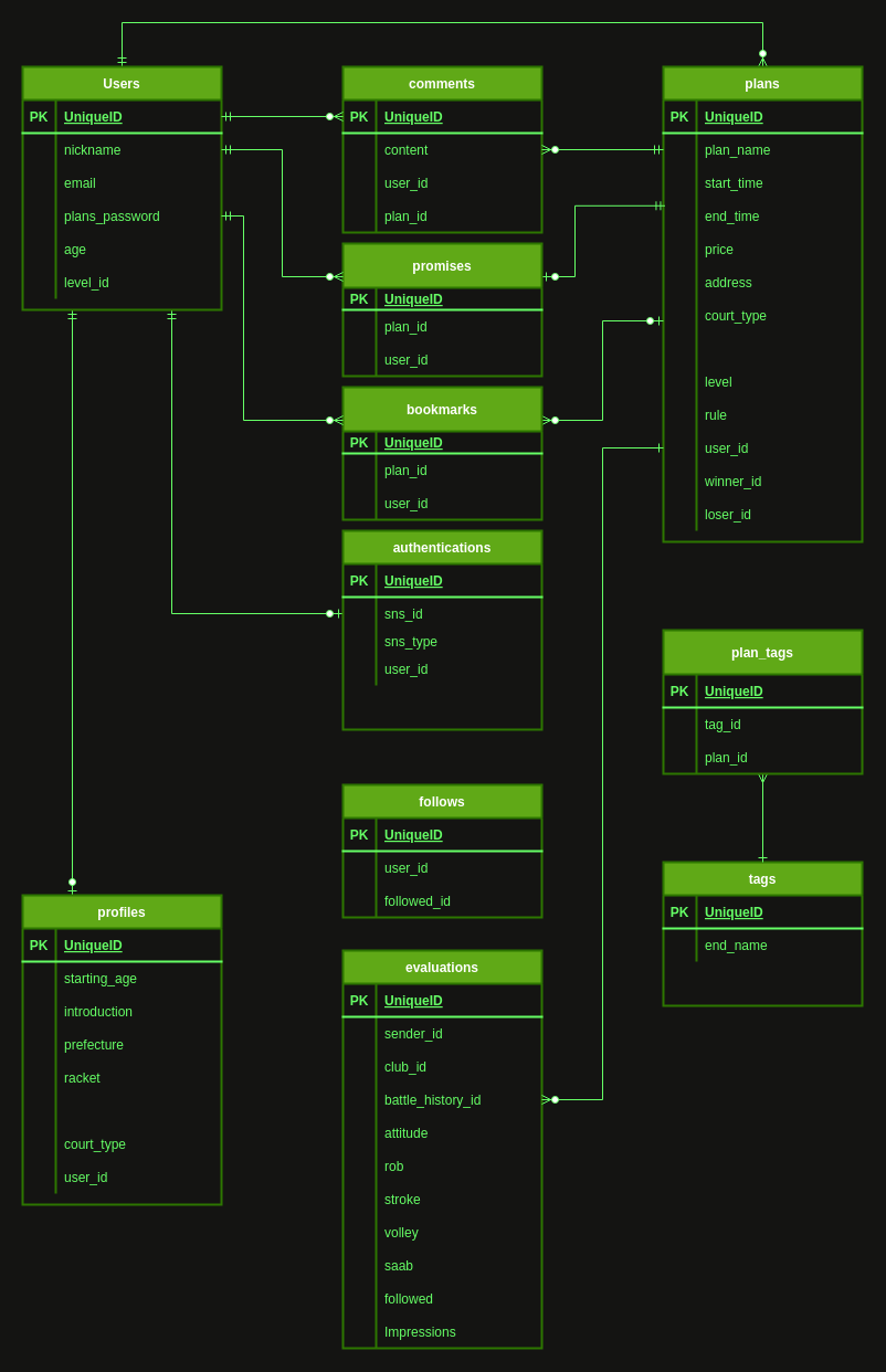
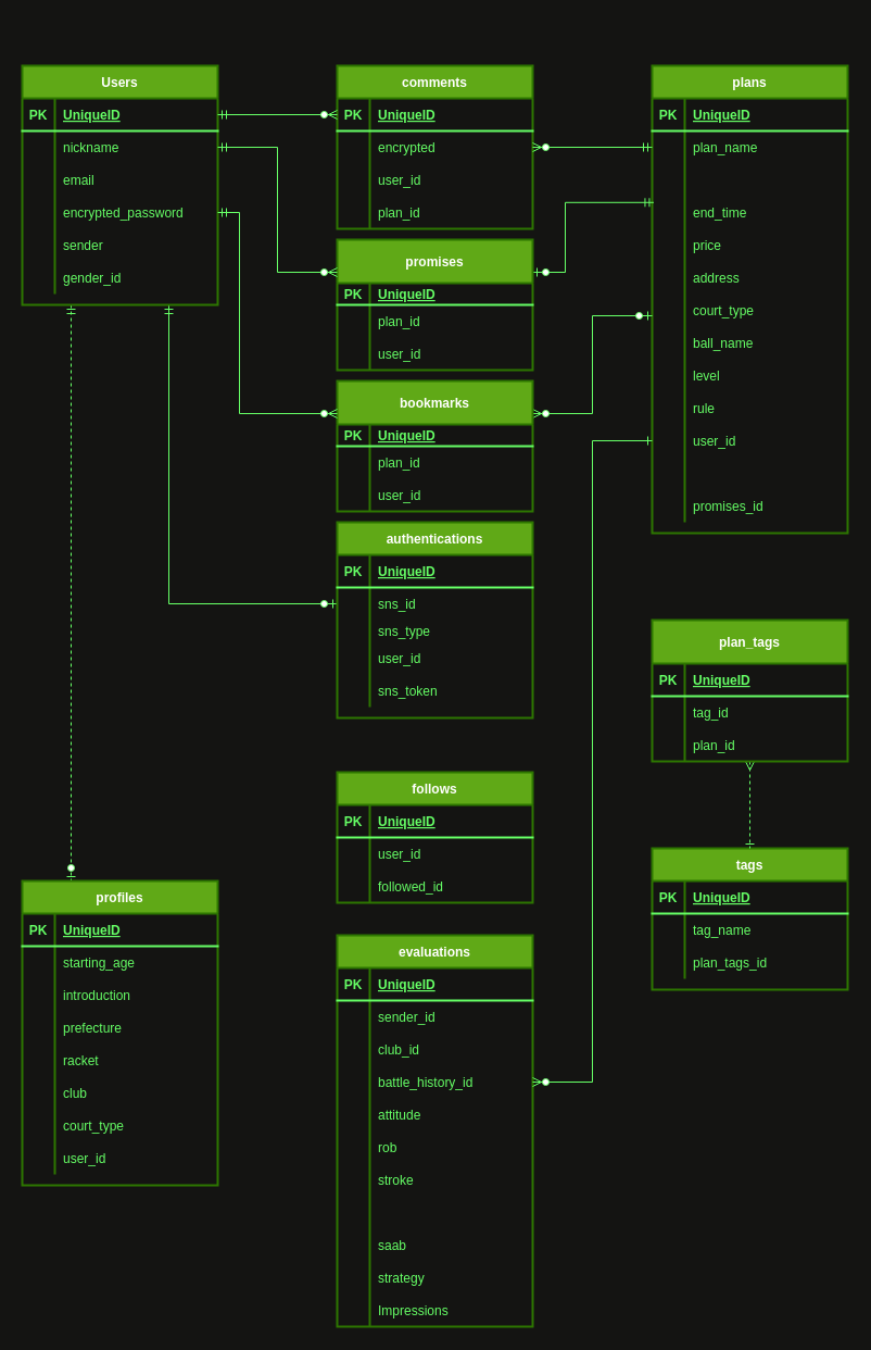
- <mxCell id="2" style="edgeStyle=orthogonalEdgeStyle;rounded=0;orthogonalLoop=1;jettySize=auto;html=1;exitX=0.5;exitY=0;exitDx=0;exitDy=0;entryX=0.5;entryY=0;entryDx=0;entryDy=0;fontColor=#66FF66;strokeColor=#66FF66;endArrow=ERzeroToMany;endFill=1;startArrow=ERmandOne;startFill=0;" parent="1" source="5" target="24" edge="1"><mxGeometry relative="1" as="geometry"><Array as="points"><mxPoint x="110" y="20" /><mxPoint x="690" y="20" /></Array></mxGeometry></mxCell>
- <mxCell id="117" value="content" style="shape=partialRectangle;connectable=0;fillColor=none;top=0;left=0;bottom=0;right=0;align=left;spacingLeft=6;overflow=hidden;labelBackgroundColor=none;strokeWidth=2;strokeColor=#66FF66;fontColor=#66FF66;" parent="115" vertex="1"><mxGeometry x="30" width="150" height="30" as="geometry" /></mxCell>
+ <mxCell id="117" value="encrypted" style="shape=partialRectangle;connectable=0;fillColor=none;top=0;left=0;bottom=0;right=0;align=left;spacingLeft=6;overflow=hidden;labelBackgroundColor=none;strokeWidth=2;strokeColor=#66FF66;fontColor=#66FF66;" parent="115" vertex="1"><mxGeometry x="30" width="150" height="30" as="geometry" /></mxCell>
- <mxCell id="33" value="start_time" style="shape=partialRectangle;connectable=0;fillColor=none;top=0;left=0;bottom=0;right=0;align=left;spacingLeft=6;overflow=hidden;labelBackgroundColor=none;strokeWidth=2;strokeColor=#66FF66;fontColor=#66FF66;" parent="31" vertex="1"><mxGeometry x="30" width="150" height="30" as="geometry" /></mxCell>
- <mxCell id="17" value="plans_password" style="shape=partialRectangle;connectable=0;fillColor=none;top=0;left=0;bottom=0;right=0;align=left;spacingLeft=6;overflow=hidden;labelBackgroundColor=none;strokeWidth=2;strokeColor=#66FF66;fontColor=#66FF66;" parent="15" vertex="1"><mxGeometry x="30" width="150" height="30" as="geometry" /></mxCell>
+ <mxCell id="17" value="encrypted_password" style="shape=partialRectangle;connectable=0;fillColor=none;top=0;left=0;bottom=0;right=0;align=left;spacingLeft=6;overflow=hidden;labelBackgroundColor=none;strokeWidth=2;strokeColor=#66FF66;fontColor=#66FF66;" parent="15" vertex="1"><mxGeometry x="30" width="150" height="30" as="geometry" /></mxCell>
- <mxCell id="20" value="age" style="shape=partialRectangle;connectable=0;fillColor=none;top=0;left=0;bottom=0;right=0;align=left;spacingLeft=6;overflow=hidden;labelBackgroundColor=none;strokeWidth=2;strokeColor=#66FF66;fontColor=#66FF66;" parent="18" vertex="1"><mxGeometry x="30" width="150" height="30" as="geometry" /></mxCell>
+ <mxCell id="20" value="sender" style="shape=partialRectangle;connectable=0;fillColor=none;top=0;left=0;bottom=0;right=0;align=left;spacingLeft=6;overflow=hidden;labelBackgroundColor=none;strokeWidth=2;strokeColor=#66FF66;fontColor=#66FF66;" parent="18" vertex="1"><mxGeometry x="30" width="150" height="30" as="geometry" /></mxCell>
- <mxCell id="23" value="level_id" style="shape=partialRectangle;connectable=0;fillColor=none;top=0;left=0;bottom=0;right=0;align=left;spacingLeft=6;overflow=hidden;labelBackgroundColor=none;strokeWidth=2;strokeColor=#66FF66;fontColor=#66FF66;" parent="21" vertex="1"><mxGeometry x="30" width="150" height="30" as="geometry" /></mxCell>
+ <mxCell id="23" value="gender_id" style="shape=partialRectangle;connectable=0;fillColor=none;top=0;left=0;bottom=0;right=0;align=left;spacingLeft=6;overflow=hidden;labelBackgroundColor=none;strokeWidth=2;strokeColor=#66FF66;fontColor=#66FF66;" parent="21" vertex="1"><mxGeometry x="30" width="150" height="30" as="geometry" /></mxCell>
+ <mxCell id="48" value="ball_name" style="shape=partialRectangle;connectable=0;fillColor=none;top=0;left=0;bottom=0;right=0;align=left;spacingLeft=6;overflow=hidden;labelBackgroundColor=none;strokeWidth=2;strokeColor=#66FF66;fontColor=#66FF66;" parent="46" vertex="1"><mxGeometry x="30" width="150" height="30" as="geometry" /></mxCell>
- <mxCell id="60" value="winner_id" style="shape=partialRectangle;connectable=0;fillColor=none;top=0;left=0;bottom=0;right=0;align=left;spacingLeft=6;overflow=hidden;labelBackgroundColor=none;strokeWidth=2;strokeColor=#66FF66;fontColor=#66FF66;" vertex="1" parent="58"><mxGeometry x="30" width="150" height="30" as="geometry" /></mxCell>
- <mxCell id="63" value="loser_id" style="shape=partialRectangle;connectable=0;fillColor=none;top=0;left=0;bottom=0;right=0;align=left;spacingLeft=6;overflow=hidden;labelBackgroundColor=none;strokeWidth=2;strokeColor=#66FF66;fontColor=#66FF66;" vertex="1" parent="61"><mxGeometry x="30" width="150" height="30" as="geometry" /></mxCell>
+ <mxCell id="63" value="promises_id" style="shape=partialRectangle;connectable=0;fillColor=none;top=0;left=0;bottom=0;right=0;align=left;spacingLeft=6;overflow=hidden;labelBackgroundColor=none;strokeWidth=2;strokeColor=#66FF66;fontColor=#66FF66;" vertex="1" parent="61"><mxGeometry x="30" width="150" height="30" as="geometry" /></mxCell>
- <mxCell id="3" style="edgeStyle=orthogonalEdgeStyle;rounded=0;orthogonalLoop=1;jettySize=auto;html=1;exitX=0.25;exitY=1;exitDx=0;exitDy=0;entryX=0.25;entryY=0;entryDx=0;entryDy=0;strokeColor=#66FF66;fontColor=#66FF66;endArrow=ERzeroToOne;endFill=1;startArrow=ERmandOne;startFill=0;" parent="1" source="5" target="64" edge="1"><mxGeometry relative="1" as="geometry" /></mxCell>
+ <mxCell id="3" style="edgeStyle=orthogonalEdgeStyle;rounded=0;orthogonalLoop=1;jettySize=auto;html=1;exitX=0.25;exitY=1;exitDx=0;exitDy=0;entryX=0.25;entryY=0;entryDx=0;entryDy=0;strokeColor=#66FF66;fontColor=#66FF66;endArrow=ERzeroToOne;endFill=1;startArrow=ERmandOne;startFill=0;dashed=1;" parent="1" source="5" target="64" edge="1"><mxGeometry relative="1" as="geometry" /></mxCell>
+ <mxCell id="160" value="sns_token" style="shape=partialRectangle;connectable=0;fillColor=none;top=0;left=0;bottom=0;right=0;align=left;spacingLeft=6;overflow=hidden;labelBackgroundColor=none;strokeWidth=2;strokeColor=#66FF66;fontColor=#66FF66;" parent="158" vertex="1"><mxGeometry x="30" width="150" height="30" as="geometry" /></mxCell>
- <mxCell id="134" style="edgeStyle=orthogonalEdgeStyle;rounded=0;orthogonalLoop=1;jettySize=auto;html=1;exitX=0.5;exitY=1;exitDx=0;exitDy=0;strokeColor=#66FF66;fontColor=#66FF66;startArrow=ERmany;startFill=0;endArrow=ERone;endFill=0;" parent="1" source="135" target="124" edge="1"><mxGeometry relative="1" as="geometry" /></mxCell>
+ <mxCell id="134" style="edgeStyle=orthogonalEdgeStyle;rounded=0;orthogonalLoop=1;jettySize=auto;html=1;exitX=0.5;exitY=1;exitDx=0;exitDy=0;strokeColor=#66FF66;fontColor=#66FF66;startArrow=ERmany;startFill=0;endArrow=ERone;endFill=0;dashed=1;" parent="1" source="135" target="124" edge="1"><mxGeometry relative="1" as="geometry" /></mxCell>
- <mxCell id="130" value="end_name" style="shape=partialRectangle;connectable=0;fillColor=none;top=0;left=0;bottom=0;right=0;align=left;spacingLeft=6;overflow=hidden;labelBackgroundColor=none;strokeWidth=2;strokeColor=#66FF66;fontColor=#66FF66;" parent="128" vertex="1"><mxGeometry x="30" width="150" height="30" as="geometry" /></mxCell>
+ <mxCell id="130" value="tag_name" style="shape=partialRectangle;connectable=0;fillColor=none;top=0;left=0;bottom=0;right=0;align=left;spacingLeft=6;overflow=hidden;labelBackgroundColor=none;strokeWidth=2;strokeColor=#66FF66;fontColor=#66FF66;" parent="128" vertex="1"><mxGeometry x="30" width="150" height="30" as="geometry" /></mxCell>
+ <mxCell id="133" value="plan_tags_id" style="shape=partialRectangle;connectable=0;fillColor=none;top=0;left=0;bottom=0;right=0;align=left;spacingLeft=6;overflow=hidden;labelBackgroundColor=none;strokeWidth=2;strokeColor=#66FF66;fontColor=#66FF66;" parent="131" vertex="1"><mxGeometry x="30" width="150" height="30" as="geometry" /></mxCell>
+ <mxCell id="82" value="club" style="shape=partialRectangle;connectable=0;fillColor=none;top=0;left=0;bottom=0;right=0;align=left;spacingLeft=6;overflow=hidden;labelBackgroundColor=none;strokeWidth=2;strokeColor=#66FF66;fontColor=#66FF66;" parent="80" vertex="1"><mxGeometry x="30" width="150" height="30" as="geometry" /></mxCell>
- <mxCell id="200" value="volley" style="shape=partialRectangle;connectable=0;fillColor=none;top=0;left=0;bottom=0;right=0;align=left;spacingLeft=6;overflow=hidden;labelBackgroundColor=none;strokeWidth=2;strokeColor=#66FF66;fontColor=#66FF66;" parent="198" vertex="1"><mxGeometry x="30" width="150" height="30" as="geometry" /></mxCell>
- <mxCell id="206" value="followed" style="shape=partialRectangle;connectable=0;fillColor=none;top=0;left=0;bottom=0;right=0;align=left;spacingLeft=6;overflow=hidden;labelBackgroundColor=none;strokeWidth=2;strokeColor=#66FF66;fontColor=#66FF66;fontStyle=0" parent="204" vertex="1"><mxGeometry x="30" width="150" height="30" as="geometry" /></mxCell>
+ <mxCell id="206" value="strategy" style="shape=partialRectangle;connectable=0;fillColor=none;top=0;left=0;bottom=0;right=0;align=left;spacingLeft=6;overflow=hidden;labelBackgroundColor=none;strokeWidth=2;strokeColor=#66FF66;fontColor=#66FF66;fontStyle=0" parent="204" vertex="1"><mxGeometry x="30" width="150" height="30" as="geometry" /></mxCell>
